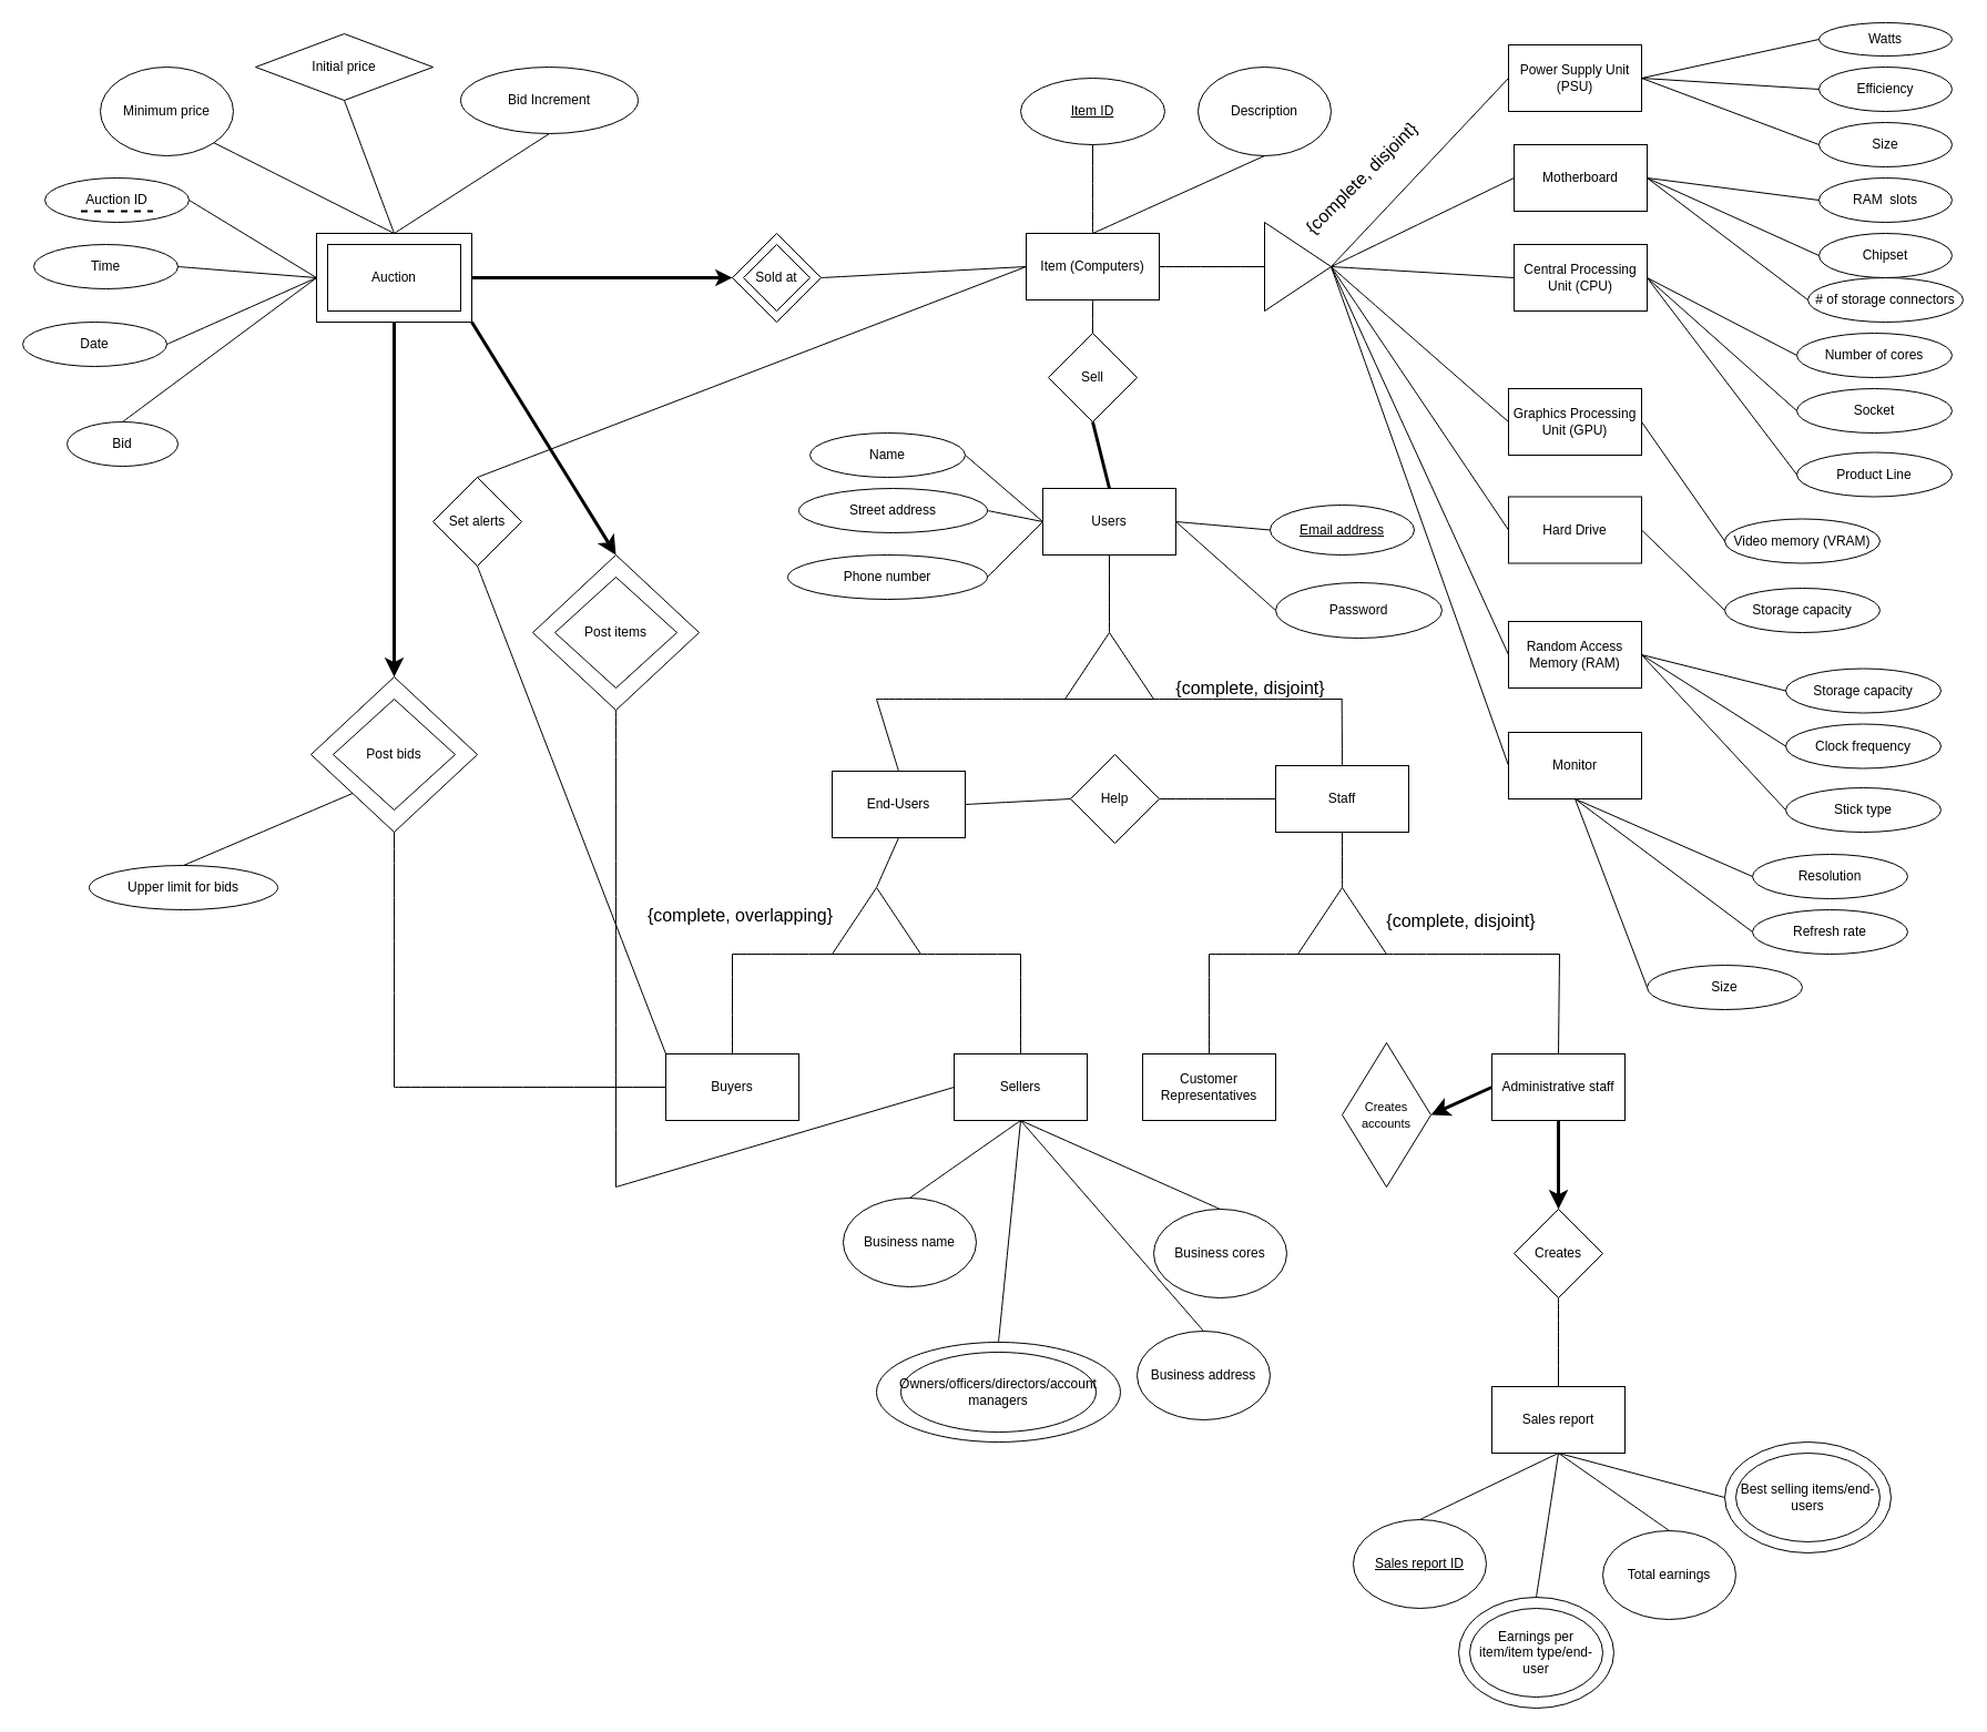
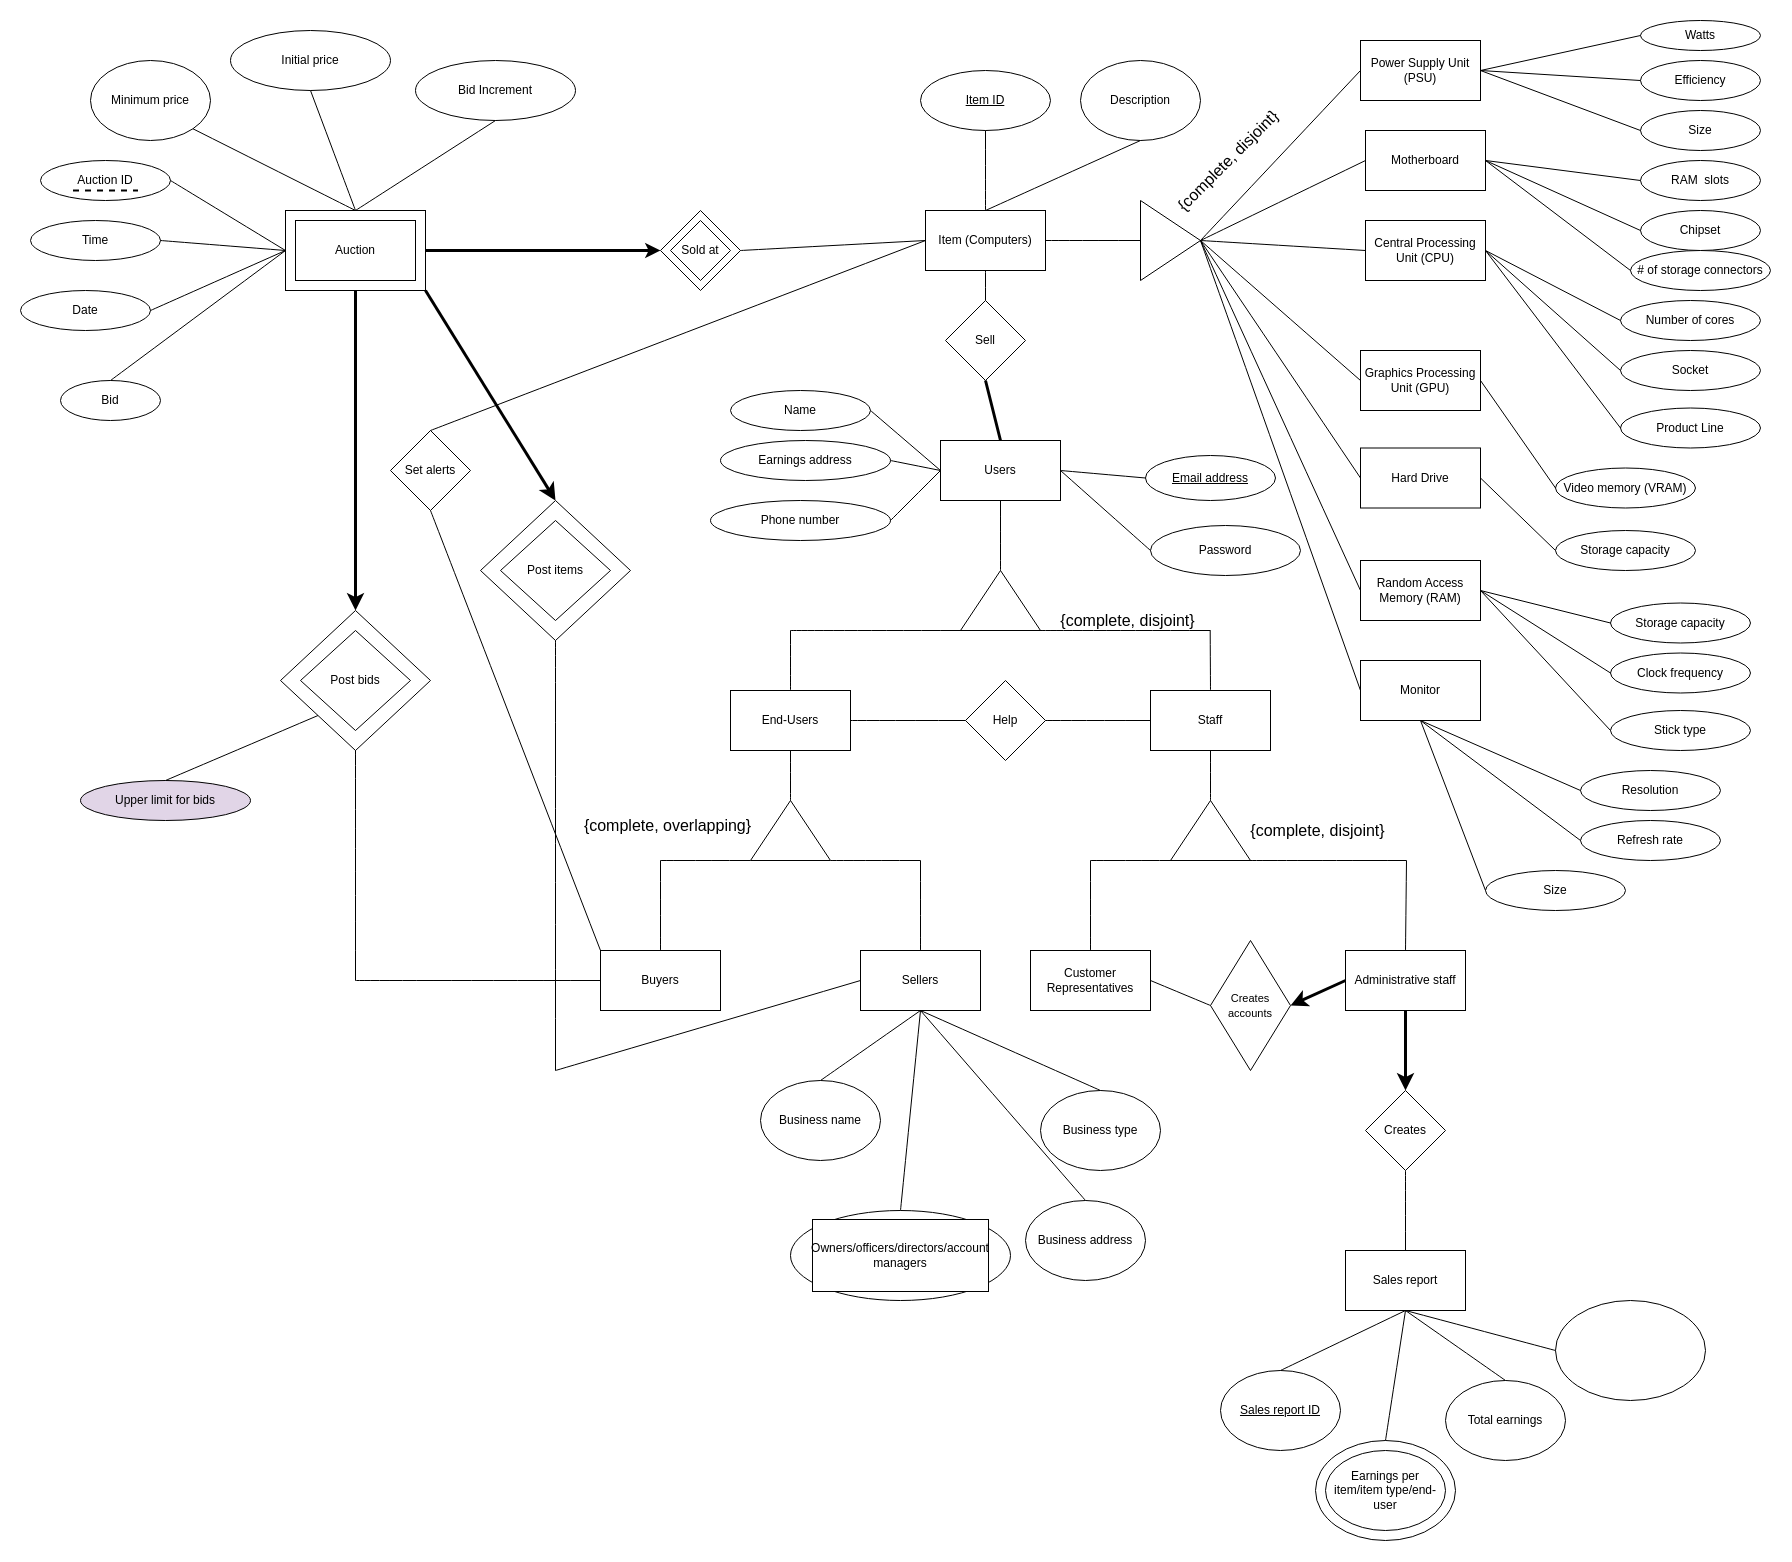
- <mxCell id="35" value="Initial price" style="rhombus;whiteSpace=wrap;html=1;" parent="1" vertex="1"><mxGeometry x="230" y="30" width="160" height="60" as="geometry" /></mxCell>
+ <mxCell id="35" value="Initial price" style="ellipse;whiteSpace=wrap;html=1;" parent="1" vertex="1"><mxGeometry x="230" y="30" width="160" height="60" as="geometry" /></mxCell>
- <mxCell id="47" value="Street address" style="ellipse;whiteSpace=wrap;html=1;" parent="1" vertex="1"><mxGeometry x="720" y="440" width="170" height="40" as="geometry" /></mxCell>
+ <mxCell id="47" value="Earnings address" style="ellipse;whiteSpace=wrap;html=1;" parent="1" vertex="1"><mxGeometry x="720" y="440" width="170" height="40" as="geometry" /></mxCell>
- <mxCell id="4" value="&lt;div&gt;End-Users&lt;/div&gt;" style="rounded=0;whiteSpace=wrap;html=1;" parent="1" vertex="1"><mxGeometry x="750" y="695" width="120" height="60" as="geometry" /></mxCell>
+ <mxCell id="4" value="&lt;div&gt;End-Users&lt;/div&gt;" style="rounded=0;whiteSpace=wrap;html=1;" parent="1" vertex="1"><mxGeometry x="730" y="690" width="120" height="60" as="geometry" /></mxCell>
- <mxCell id="88" value="Upper limit for bids" style="ellipse;whiteSpace=wrap;html=1;" parent="1" vertex="1"><mxGeometry x="80" y="780" width="170" height="40" as="geometry" /></mxCell>
+ <mxCell id="88" value="Upper limit for bids" style="ellipse;whiteSpace=wrap;html=1;fillColor=#e1d5e7;" parent="1" vertex="1"><mxGeometry x="80" y="780" width="170" height="40" as="geometry" /></mxCell>
+ <mxCell id="116" value="" style="endArrow=none;html=1;rounded=0;fontSize=12;startSize=8;endSize=8;curved=1;exitX=0;exitY=0.5;exitDx=0;exitDy=0;entryX=1;entryY=0.5;entryDx=0;entryDy=0;" parent="1" source="115" target="10" edge="1"><mxGeometry width="50" height="50" relative="1" as="geometry"><mxPoint x="1100" y="960" as="sourcePoint" /><mxPoint x="1100" y="870" as="targetPoint" /></mxGeometry></mxCell>
- <mxCell id="53" value="Business cores" style="ellipse;whiteSpace=wrap;html=1;" parent="1" vertex="1"><mxGeometry x="1040" y="1090" width="120" height="80" as="geometry" /></mxCell>
+ <mxCell id="53" value="Business type" style="ellipse;whiteSpace=wrap;html=1;" parent="1" vertex="1"><mxGeometry x="1040" y="1090" width="120" height="80" as="geometry" /></mxCell>
- <mxCell id="56" value="Owners/officers/directors/account managers" style="ellipse;whiteSpace=wrap;html=1;" parent="54" vertex="1"><mxGeometry x="22" y="9" width="176" height="72" as="geometry" /></mxCell>
+ <mxCell id="56" value="Owners/officers/directors/account managers" style="whiteSpace=wrap;html=1;rounded=0;" parent="54" vertex="1"><mxGeometry x="22" y="9" width="176" height="72" as="geometry" /></mxCell>
- <mxCell id="108" value="&lt;div&gt;Best selling items/end-users&lt;br&gt;&lt;/div&gt;" style="ellipse;whiteSpace=wrap;html=1;" parent="106" vertex="1"><mxGeometry x="10.0" y="10" width="130.0" height="80" as="geometry" /></mxCell>
